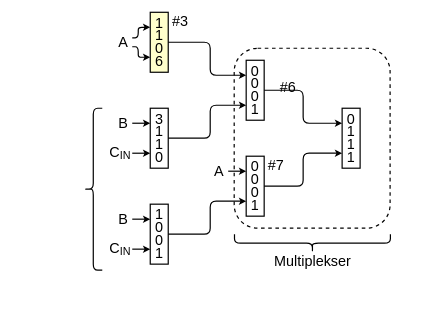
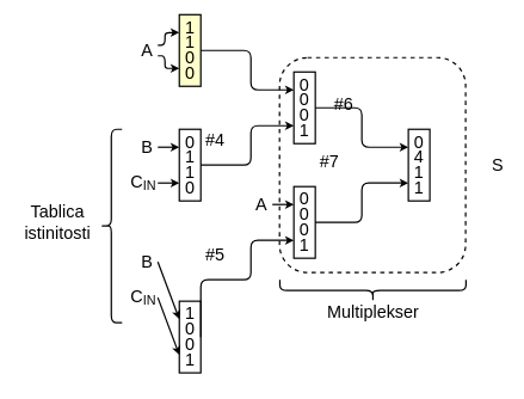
- <mxCell id="17" value="&lt;font style=&quot;font-size: 24px&quot;&gt;#3&lt;/font&gt;" style="text;html=1;strokeColor=none;fillColor=none;align=center;verticalAlign=middle;whiteSpace=wrap;rounded=0;" vertex="1" parent="1"><mxGeometry x="280" y="20" width="40" height="30" as="geometry" /></mxCell>
- <mxCell id="16" value="&lt;font style=&quot;font-size: 24px ; line-height: 80%&quot;&gt;1&lt;br&gt;1&lt;br&gt;0&lt;br&gt;6&lt;/font&gt;&lt;br&gt;" style="text;html=1;strokeColor=#000000;fillColor=#FFFFCC;align=center;verticalAlign=middle;whiteSpace=wrap;rounded=0;strokeWidth=2;" vertex="1" parent="1"><mxGeometry x="250" y="20" width="30" height="100" as="geometry" /></mxCell>
+ <mxCell id="16" value="&lt;font style=&quot;font-size: 24px ; line-height: 80%&quot;&gt;1&lt;br&gt;1&lt;br&gt;0&lt;br&gt;0&lt;/font&gt;&lt;br&gt;" style="text;html=1;strokeColor=#000000;fillColor=#FFFFCC;align=center;verticalAlign=middle;whiteSpace=wrap;rounded=0;strokeWidth=2;" vertex="1" parent="1"><mxGeometry x="250" y="20" width="30" height="100" as="geometry" /></mxCell>
+ <mxCell id="11" value="&lt;font style=&quot;font-size: 24px&quot;&gt;#4&lt;/font&gt;" style="text;html=1;strokeColor=none;fillColor=none;align=center;verticalAlign=middle;whiteSpace=wrap;rounded=0;" vertex="1" parent="1"><mxGeometry x="280" y="180" width="40" height="30" as="geometry" /></mxCell>
- <mxCell id="10" value="&lt;font style=&quot;font-size: 24px ; line-height: 80%&quot;&gt;3&lt;br&gt;1&lt;br&gt;1&lt;br&gt;0&lt;/font&gt;&lt;br&gt;" style="text;html=1;strokeColor=#000000;fillColor=none;align=center;verticalAlign=middle;whiteSpace=wrap;rounded=0;strokeWidth=2;" vertex="1" parent="1"><mxGeometry x="250" y="180" width="30" height="100" as="geometry" /></mxCell>
+ <mxCell id="10" value="&lt;font style=&quot;font-size: 24px ; line-height: 80%&quot;&gt;0&lt;br&gt;1&lt;br&gt;1&lt;br&gt;0&lt;/font&gt;&lt;br&gt;" style="text;html=1;strokeColor=#000000;fillColor=none;align=center;verticalAlign=middle;whiteSpace=wrap;rounded=0;strokeWidth=2;" vertex="1" parent="1"><mxGeometry x="250" y="180" width="30" height="100" as="geometry" /></mxCell>
- <mxCell id="3" value="&lt;font style=&quot;font-size: 24px ; line-height: 80%&quot;&gt;0&lt;br&gt;1&lt;br&gt;1&lt;br&gt;1&lt;/font&gt;&lt;br&gt;" style="text;html=1;strokeColor=#000000;fillColor=none;align=center;verticalAlign=middle;whiteSpace=wrap;rounded=0;strokeWidth=2;" vertex="1" parent="2"><mxGeometry width="30" height="100" as="geometry" /></mxCell>
+ <mxCell id="3" value="&lt;font style=&quot;font-size: 24px ; line-height: 80%&quot;&gt;0&lt;br&gt;4&lt;br&gt;1&lt;br&gt;1&lt;/font&gt;&lt;br&gt;" style="text;html=1;strokeColor=#000000;fillColor=none;align=center;verticalAlign=middle;whiteSpace=wrap;rounded=0;strokeWidth=2;" vertex="1" parent="2"><mxGeometry width="30" height="100" as="geometry" /></mxCell>
+ <mxCell id="32" value="&lt;font style=&quot;font-size: 24px&quot;&gt;S&lt;/font&gt;" style="text;html=1;strokeColor=none;fillColor=none;align=center;verticalAlign=middle;whiteSpace=wrap;rounded=0;" vertex="1" parent="1"><mxGeometry x="680" y="215" width="30" height="30" as="geometry" /></mxCell>
- <mxCell id="7" value="&lt;font style=&quot;font-size: 24px&quot;&gt;#7&lt;/font&gt;" style="text;html=1;strokeColor=none;fillColor=none;align=center;verticalAlign=middle;whiteSpace=wrap;rounded=0;" vertex="1" parent="1"><mxGeometry x="440" y="260" width="40" height="30" as="geometry" /></mxCell>
+ <mxCell id="7" value="&lt;font style=&quot;font-size: 24px&quot;&gt;#7&lt;/font&gt;" style="text;html=1;strokeColor=none;fillColor=none;align=center;verticalAlign=middle;whiteSpace=wrap;rounded=0;" vertex="1" parent="1"><mxGeometry x="440" y="210" width="40" height="30" as="geometry" /></mxCell>
+ <mxCell id="35" value="&lt;font style=&quot;font-size: 24px&quot;&gt;Tablica&lt;br&gt;istinitosti&lt;/font&gt;&lt;br&gt;" style="text;html=1;strokeColor=none;fillColor=none;align=center;verticalAlign=middle;whiteSpace=wrap;rounded=0;" vertex="1" parent="1"><mxGeometry x="20" y="280" width="120" height="60" as="geometry" /></mxCell>
+ <mxCell id="14" value="&lt;font style=&quot;font-size: 24px&quot;&gt;#5&lt;/font&gt;" style="text;html=1;strokeColor=none;fillColor=none;align=center;verticalAlign=middle;whiteSpace=wrap;rounded=0;" vertex="1" parent="1"><mxGeometry x="280" y="340" width="40" height="30" as="geometry" /></mxCell>
- <mxCell id="13" value="&lt;font style=&quot;font-size: 24px ; line-height: 80%&quot;&gt;1&lt;br&gt;0&lt;br&gt;0&lt;br&gt;1&lt;/font&gt;&lt;br&gt;" style="text;html=1;strokeColor=#000000;fillColor=none;align=center;verticalAlign=middle;whiteSpace=wrap;rounded=0;strokeWidth=2;" vertex="1" parent="1"><mxGeometry x="250" y="340" width="30" height="100" as="geometry" /></mxCell>
+ <mxCell id="13" value="&lt;font style=&quot;font-size: 24px ; line-height: 80%&quot;&gt;1&lt;br&gt;0&lt;br&gt;0&lt;br&gt;1&lt;/font&gt;&lt;br&gt;" style="text;html=1;strokeColor=#000000;fillColor=none;align=center;verticalAlign=middle;whiteSpace=wrap;rounded=0;strokeWidth=2;" vertex="1" parent="1"><mxGeometry x="250" y="420" width="30" height="100" as="geometry" /></mxCell>
